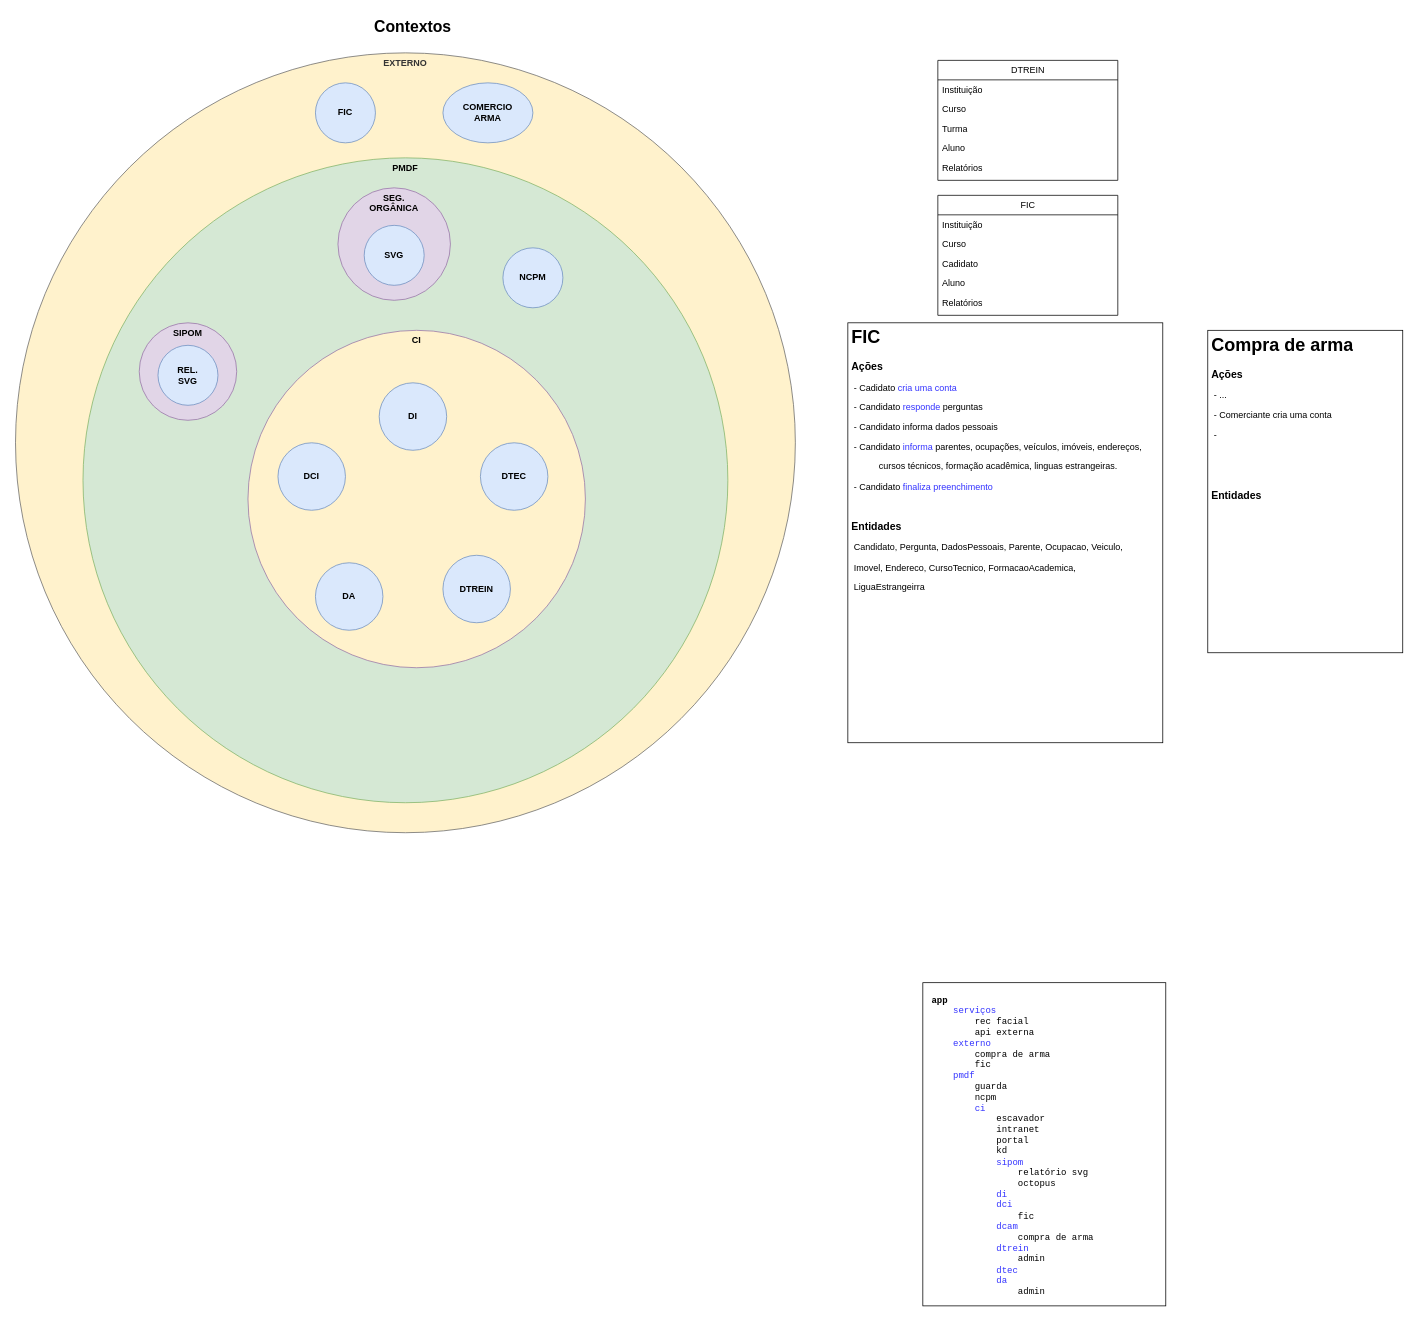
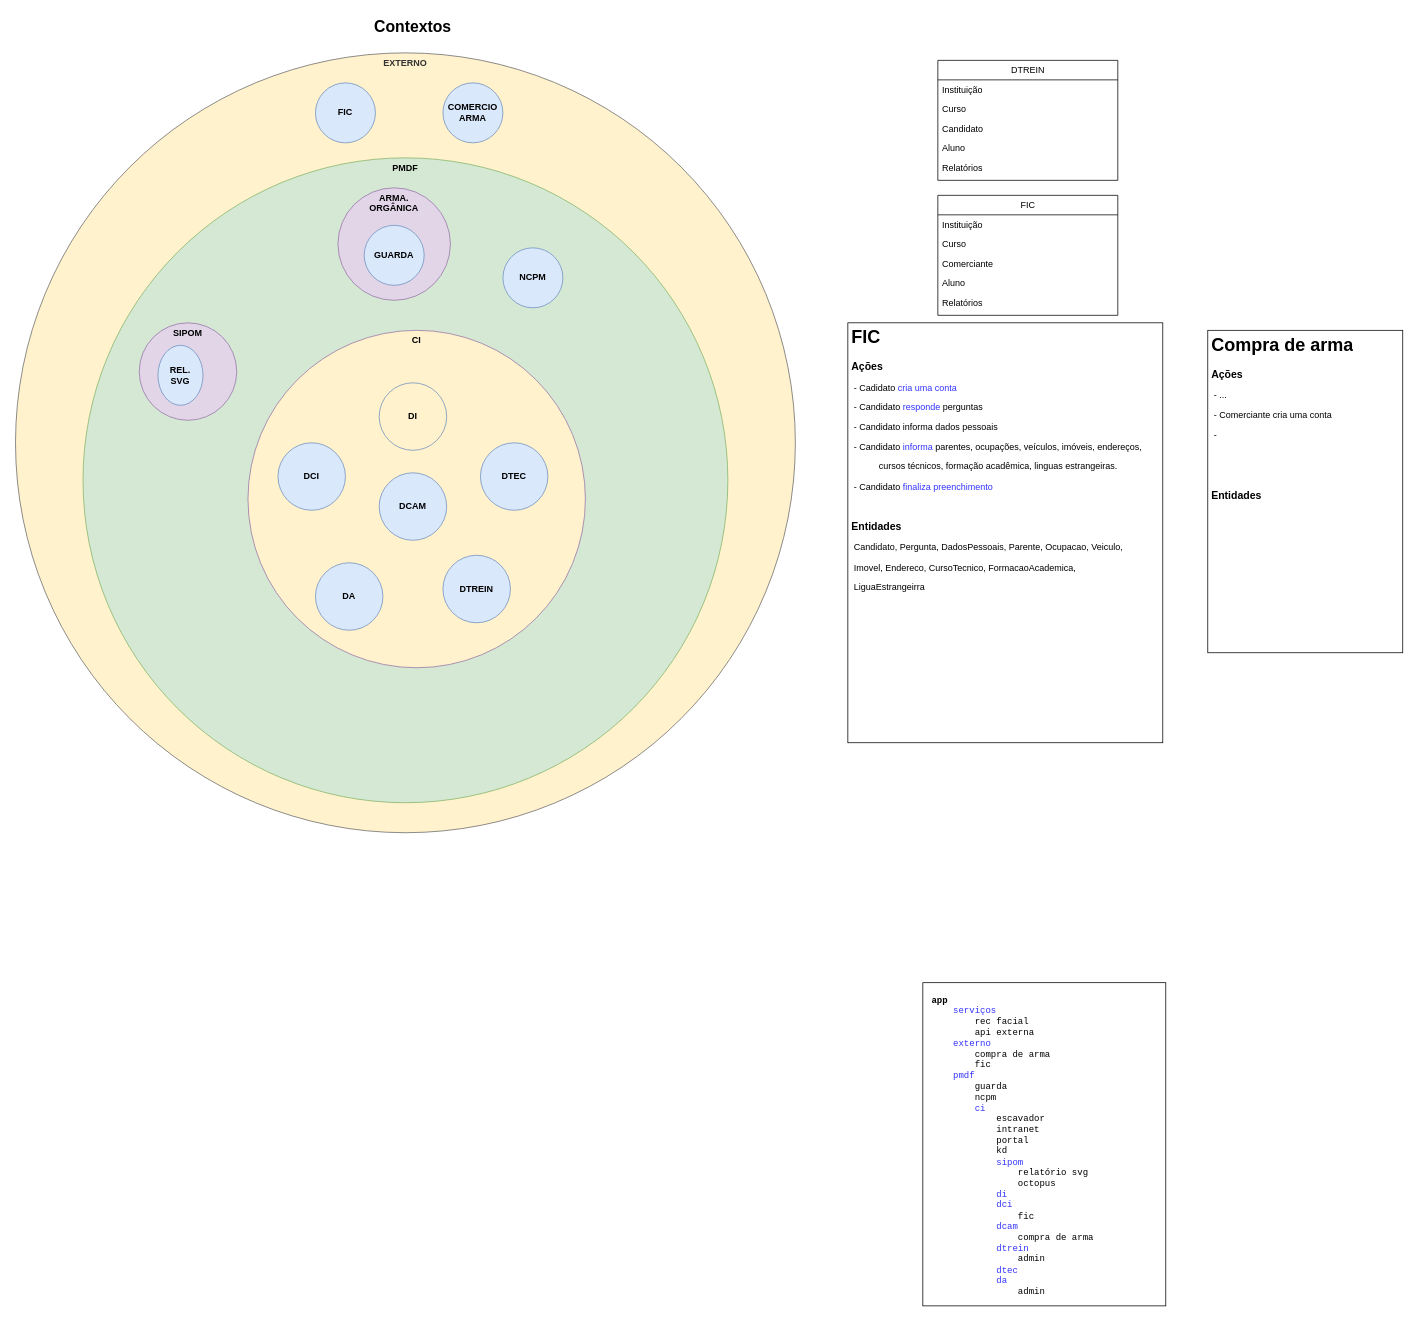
- <mxCell id="6" value="COMERCIO&lt;br&gt;ARMA" style="ellipse;whiteSpace=wrap;html=1;aspect=fixed;verticalAlign=middle;fontStyle=1;fillColor=#dae8fc;strokeColor=#6c8ebf;" vertex="1" parent="1"><mxGeometry x="590" y="110" width="120" height="80" as="geometry" /></mxCell>
+ <mxCell id="6" value="COMERCIO&lt;br&gt;ARMA" style="ellipse;whiteSpace=wrap;html=1;aspect=fixed;verticalAlign=middle;fontStyle=1;fillColor=#dae8fc;strokeColor=#6c8ebf;" vertex="1" parent="1"><mxGeometry x="590" y="110" width="80" height="80" as="geometry" /></mxCell>
- <mxCell id="21" value="Turma" style="text;strokeColor=none;fillColor=none;align=left;verticalAlign=top;spacingLeft=4;spacingRight=4;overflow=hidden;rotatable=0;points=[[0,0.5],[1,0.5]];portConstraint=eastwest;whiteSpace=wrap;html=1;" vertex="1" parent="18"><mxGeometry y="78" width="240" height="26" as="geometry" /></mxCell>
+ <mxCell id="21" value="Candidato" style="text;strokeColor=none;fillColor=none;align=left;verticalAlign=top;spacingLeft=4;spacingRight=4;overflow=hidden;rotatable=0;points=[[0,0.5],[1,0.5]];portConstraint=eastwest;whiteSpace=wrap;html=1;" vertex="1" parent="18"><mxGeometry y="78" width="240" height="26" as="geometry" /></mxCell>
- <mxCell id="7" value="SEG.&lt;br&gt;ORGÂNICA" style="ellipse;whiteSpace=wrap;html=1;aspect=fixed;verticalAlign=top;fontStyle=1;fillColor=#e1d5e7;strokeColor=#9673a6;" vertex="1" parent="1"><mxGeometry x="450" y="250" width="150" height="150" as="geometry" /></mxCell>
+ <mxCell id="7" value="ARMA.&lt;br&gt;ORGÂNICA" style="ellipse;whiteSpace=wrap;html=1;aspect=fixed;verticalAlign=top;fontStyle=1;fillColor=#e1d5e7;strokeColor=#9673a6;" vertex="1" parent="1"><mxGeometry x="450" y="250" width="150" height="150" as="geometry" /></mxCell>
- <mxCell id="8" value="SVG" style="ellipse;whiteSpace=wrap;html=1;aspect=fixed;verticalAlign=middle;fontStyle=1;fillColor=#dae8fc;strokeColor=#6c8ebf;" vertex="1" parent="1"><mxGeometry x="485" y="300" width="80" height="80" as="geometry" /></mxCell>
+ <mxCell id="8" value="GUARDA" style="ellipse;whiteSpace=wrap;html=1;aspect=fixed;verticalAlign=middle;fontStyle=1;fillColor=#dae8fc;strokeColor=#6c8ebf;" vertex="1" parent="1"><mxGeometry x="485" y="300" width="80" height="80" as="geometry" /></mxCell>
- <mxCell id="27" value="Cadidato" style="text;strokeColor=none;fillColor=none;align=left;verticalAlign=top;spacingLeft=4;spacingRight=4;overflow=hidden;rotatable=0;points=[[0,0.5],[1,0.5]];portConstraint=eastwest;whiteSpace=wrap;html=1;" vertex="1" parent="24"><mxGeometry y="78" width="240" height="26" as="geometry" /></mxCell>
+ <mxCell id="27" value="Comerciante" style="text;strokeColor=none;fillColor=none;align=left;verticalAlign=top;spacingLeft=4;spacingRight=4;overflow=hidden;rotatable=0;points=[[0,0.5],[1,0.5]];portConstraint=eastwest;whiteSpace=wrap;html=1;" vertex="1" parent="24"><mxGeometry y="78" width="240" height="26" as="geometry" /></mxCell>
- <mxCell id="9" value="REL.&lt;br&gt;SVG" style="ellipse;whiteSpace=wrap;html=1;aspect=fixed;verticalAlign=middle;fontStyle=1;fillColor=#dae8fc;strokeColor=#6c8ebf;" vertex="1" parent="1"><mxGeometry x="210" y="460" width="80" height="80" as="geometry" /></mxCell>
+ <mxCell id="9" value="REL.&lt;br&gt;SVG" style="ellipse;whiteSpace=wrap;html=1;aspect=fixed;verticalAlign=middle;fontStyle=1;fillColor=#dae8fc;strokeColor=#6c8ebf;" vertex="1" parent="1"><mxGeometry x="210" y="460" width="60" height="80" as="geometry" /></mxCell>
- <mxCell id="12" value="DI" style="ellipse;whiteSpace=wrap;html=1;aspect=fixed;verticalAlign=middle;fontStyle=1;fillColor=#dae8fc;strokeColor=#6c8ebf;" vertex="1" parent="1"><mxGeometry x="505" y="510" width="90" height="90" as="geometry" /></mxCell>
+ <mxCell id="12" value="DI" style="ellipse;whiteSpace=wrap;html=1;aspect=fixed;verticalAlign=middle;fontStyle=1;fillColor=#fff2cc;strokeColor=#6c8ebf;" vertex="1" parent="1"><mxGeometry x="505" y="510" width="90" height="90" as="geometry" /></mxCell>
+ <mxCell id="13" value="DCAM" style="ellipse;whiteSpace=wrap;html=1;aspect=fixed;verticalAlign=middle;fontStyle=1;fillColor=#dae8fc;strokeColor=#6c8ebf;" vertex="1" parent="1"><mxGeometry x="505" y="630" width="90" height="90" as="geometry" /></mxCell>
